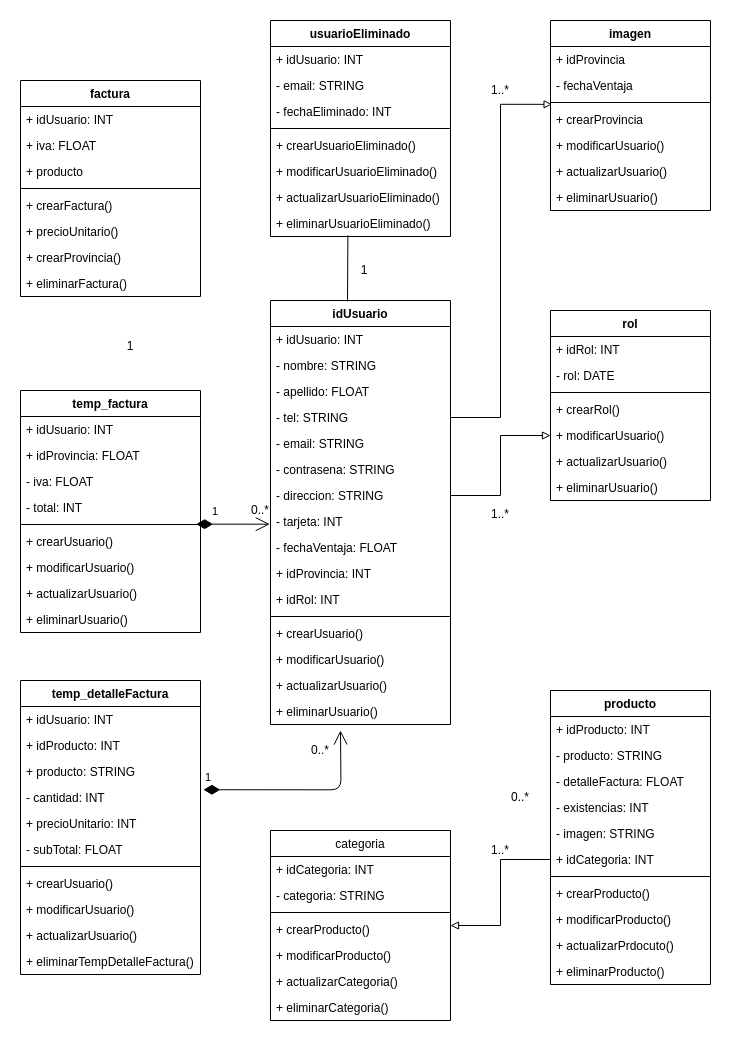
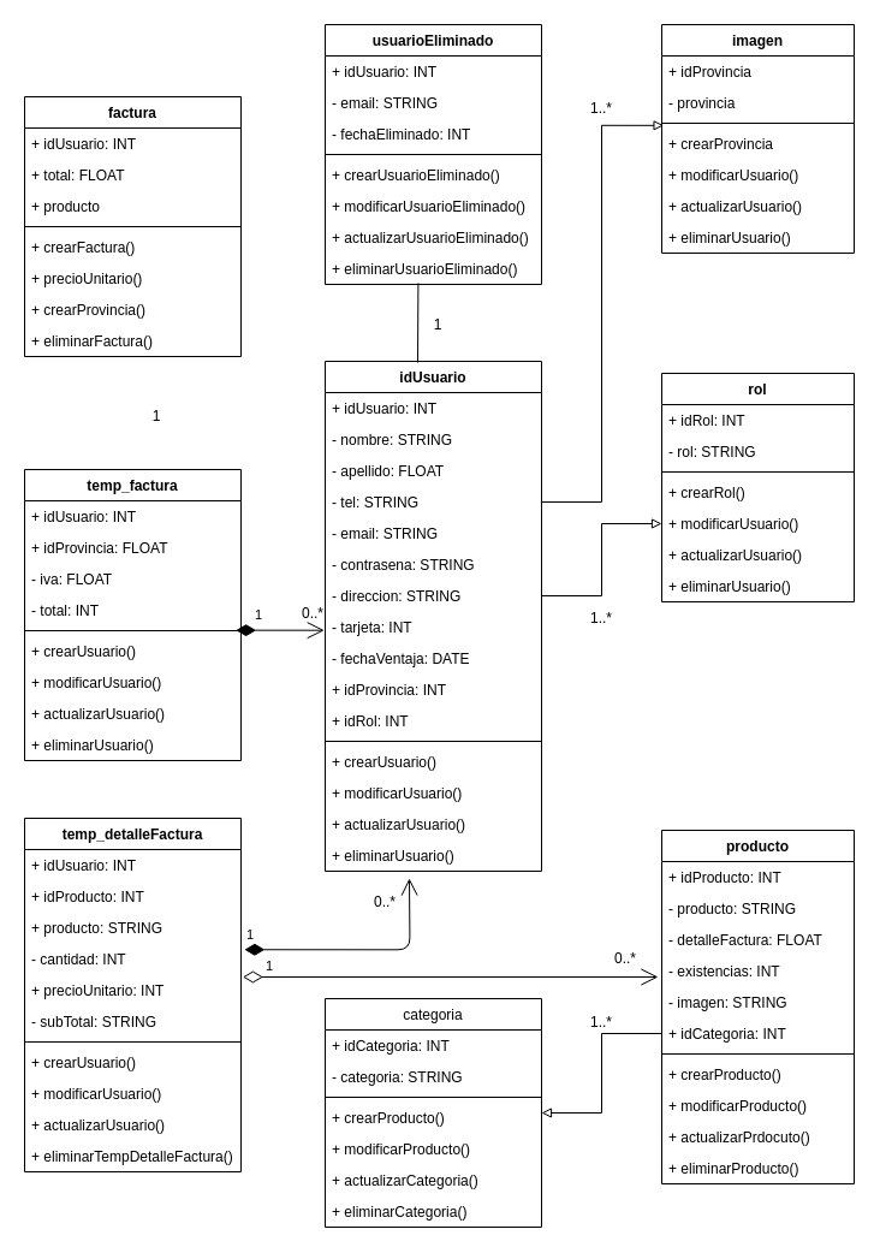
- <mxCell id="63" value="- fechaVentaja" style="text;strokeColor=none;fillColor=none;align=left;verticalAlign=top;spacingLeft=4;spacingRight=4;overflow=hidden;rotatable=0;points=[[0,0.5],[1,0.5]];portConstraint=eastwest;" vertex="1" parent="61"><mxGeometry y="52" width="160" height="26" as="geometry" /></mxCell>
+ <mxCell id="63" value="- provincia" style="text;strokeColor=none;fillColor=none;align=left;verticalAlign=top;spacingLeft=4;spacingRight=4;overflow=hidden;rotatable=0;points=[[0,0.5],[1,0.5]];portConstraint=eastwest;" vertex="1" parent="61"><mxGeometry y="52" width="160" height="26" as="geometry" /></mxCell>
- <mxCell id="42" value="+ iva: FLOAT" style="text;strokeColor=none;fillColor=none;align=left;verticalAlign=top;spacingLeft=4;spacingRight=4;overflow=hidden;rotatable=0;points=[[0,0.5],[1,0.5]];portConstraint=eastwest;" vertex="1" parent="40"><mxGeometry y="52" width="180" height="26" as="geometry" /></mxCell>
+ <mxCell id="42" value="+ total: FLOAT" style="text;strokeColor=none;fillColor=none;align=left;verticalAlign=top;spacingLeft=4;spacingRight=4;overflow=hidden;rotatable=0;points=[[0,0.5],[1,0.5]];portConstraint=eastwest;" vertex="1" parent="40"><mxGeometry y="52" width="180" height="26" as="geometry" /></mxCell>
- <mxCell id="71" value="- rol: DATE" style="text;strokeColor=none;fillColor=none;align=left;verticalAlign=top;spacingLeft=4;spacingRight=4;overflow=hidden;rotatable=0;points=[[0,0.5],[1,0.5]];portConstraint=eastwest;" vertex="1" parent="69"><mxGeometry y="52" width="160" height="26" as="geometry" /></mxCell>
+ <mxCell id="71" value="- rol: STRING" style="text;strokeColor=none;fillColor=none;align=left;verticalAlign=top;spacingLeft=4;spacingRight=4;overflow=hidden;rotatable=0;points=[[0,0.5],[1,0.5]];portConstraint=eastwest;" vertex="1" parent="69"><mxGeometry y="52" width="160" height="26" as="geometry" /></mxCell>
- <mxCell id="20" value="- fechaVentaja: FLOAT " style="text;strokeColor=none;fillColor=none;align=left;verticalAlign=top;spacingLeft=4;spacingRight=4;overflow=hidden;rotatable=0;points=[[0,0.5],[1,0.5]];portConstraint=eastwest;" vertex="1" parent="11"><mxGeometry y="234" width="180" height="26" as="geometry" /></mxCell>
+ <mxCell id="20" value="- fechaVentaja: DATE " style="text;strokeColor=none;fillColor=none;align=left;verticalAlign=top;spacingLeft=4;spacingRight=4;overflow=hidden;rotatable=0;points=[[0,0.5],[1,0.5]];portConstraint=eastwest;" vertex="1" parent="11"><mxGeometry y="234" width="180" height="26" as="geometry" /></mxCell>
+ <mxCell id="108" value="1" style="endArrow=open;html=1;endSize=12;startArrow=diamondThin;startSize=14;startFill=0;edgeStyle=orthogonalEdgeStyle;align=left;verticalAlign=bottom;entryX=-0.019;entryY=0.692;entryDx=0;entryDy=0;entryPerimeter=0;exitX=1.008;exitY=0.077;exitDx=0;exitDy=0;exitPerimeter=0;" edge="1" parent="1" source="54" target="32"><mxGeometry x="-0.893" relative="1" as="geometry"><mxPoint x="280" y="810" as="sourcePoint" /><mxPoint x="440" y="810" as="targetPoint" /><mxPoint as="offset" /></mxGeometry></mxCell>
- <mxCell id="55" value="- subTotal: FLOAT" style="text;strokeColor=none;fillColor=none;align=left;verticalAlign=top;spacingLeft=4;spacingRight=4;overflow=hidden;rotatable=0;points=[[0,0.5],[1,0.5]];portConstraint=eastwest;" vertex="1" parent="49"><mxGeometry y="156" width="180" height="26" as="geometry" /></mxCell>
+ <mxCell id="55" value="- subTotal: STRING" style="text;strokeColor=none;fillColor=none;align=left;verticalAlign=top;spacingLeft=4;spacingRight=4;overflow=hidden;rotatable=0;points=[[0,0.5],[1,0.5]];portConstraint=eastwest;" vertex="1" parent="49"><mxGeometry y="156" width="180" height="26" as="geometry" /></mxCell>
